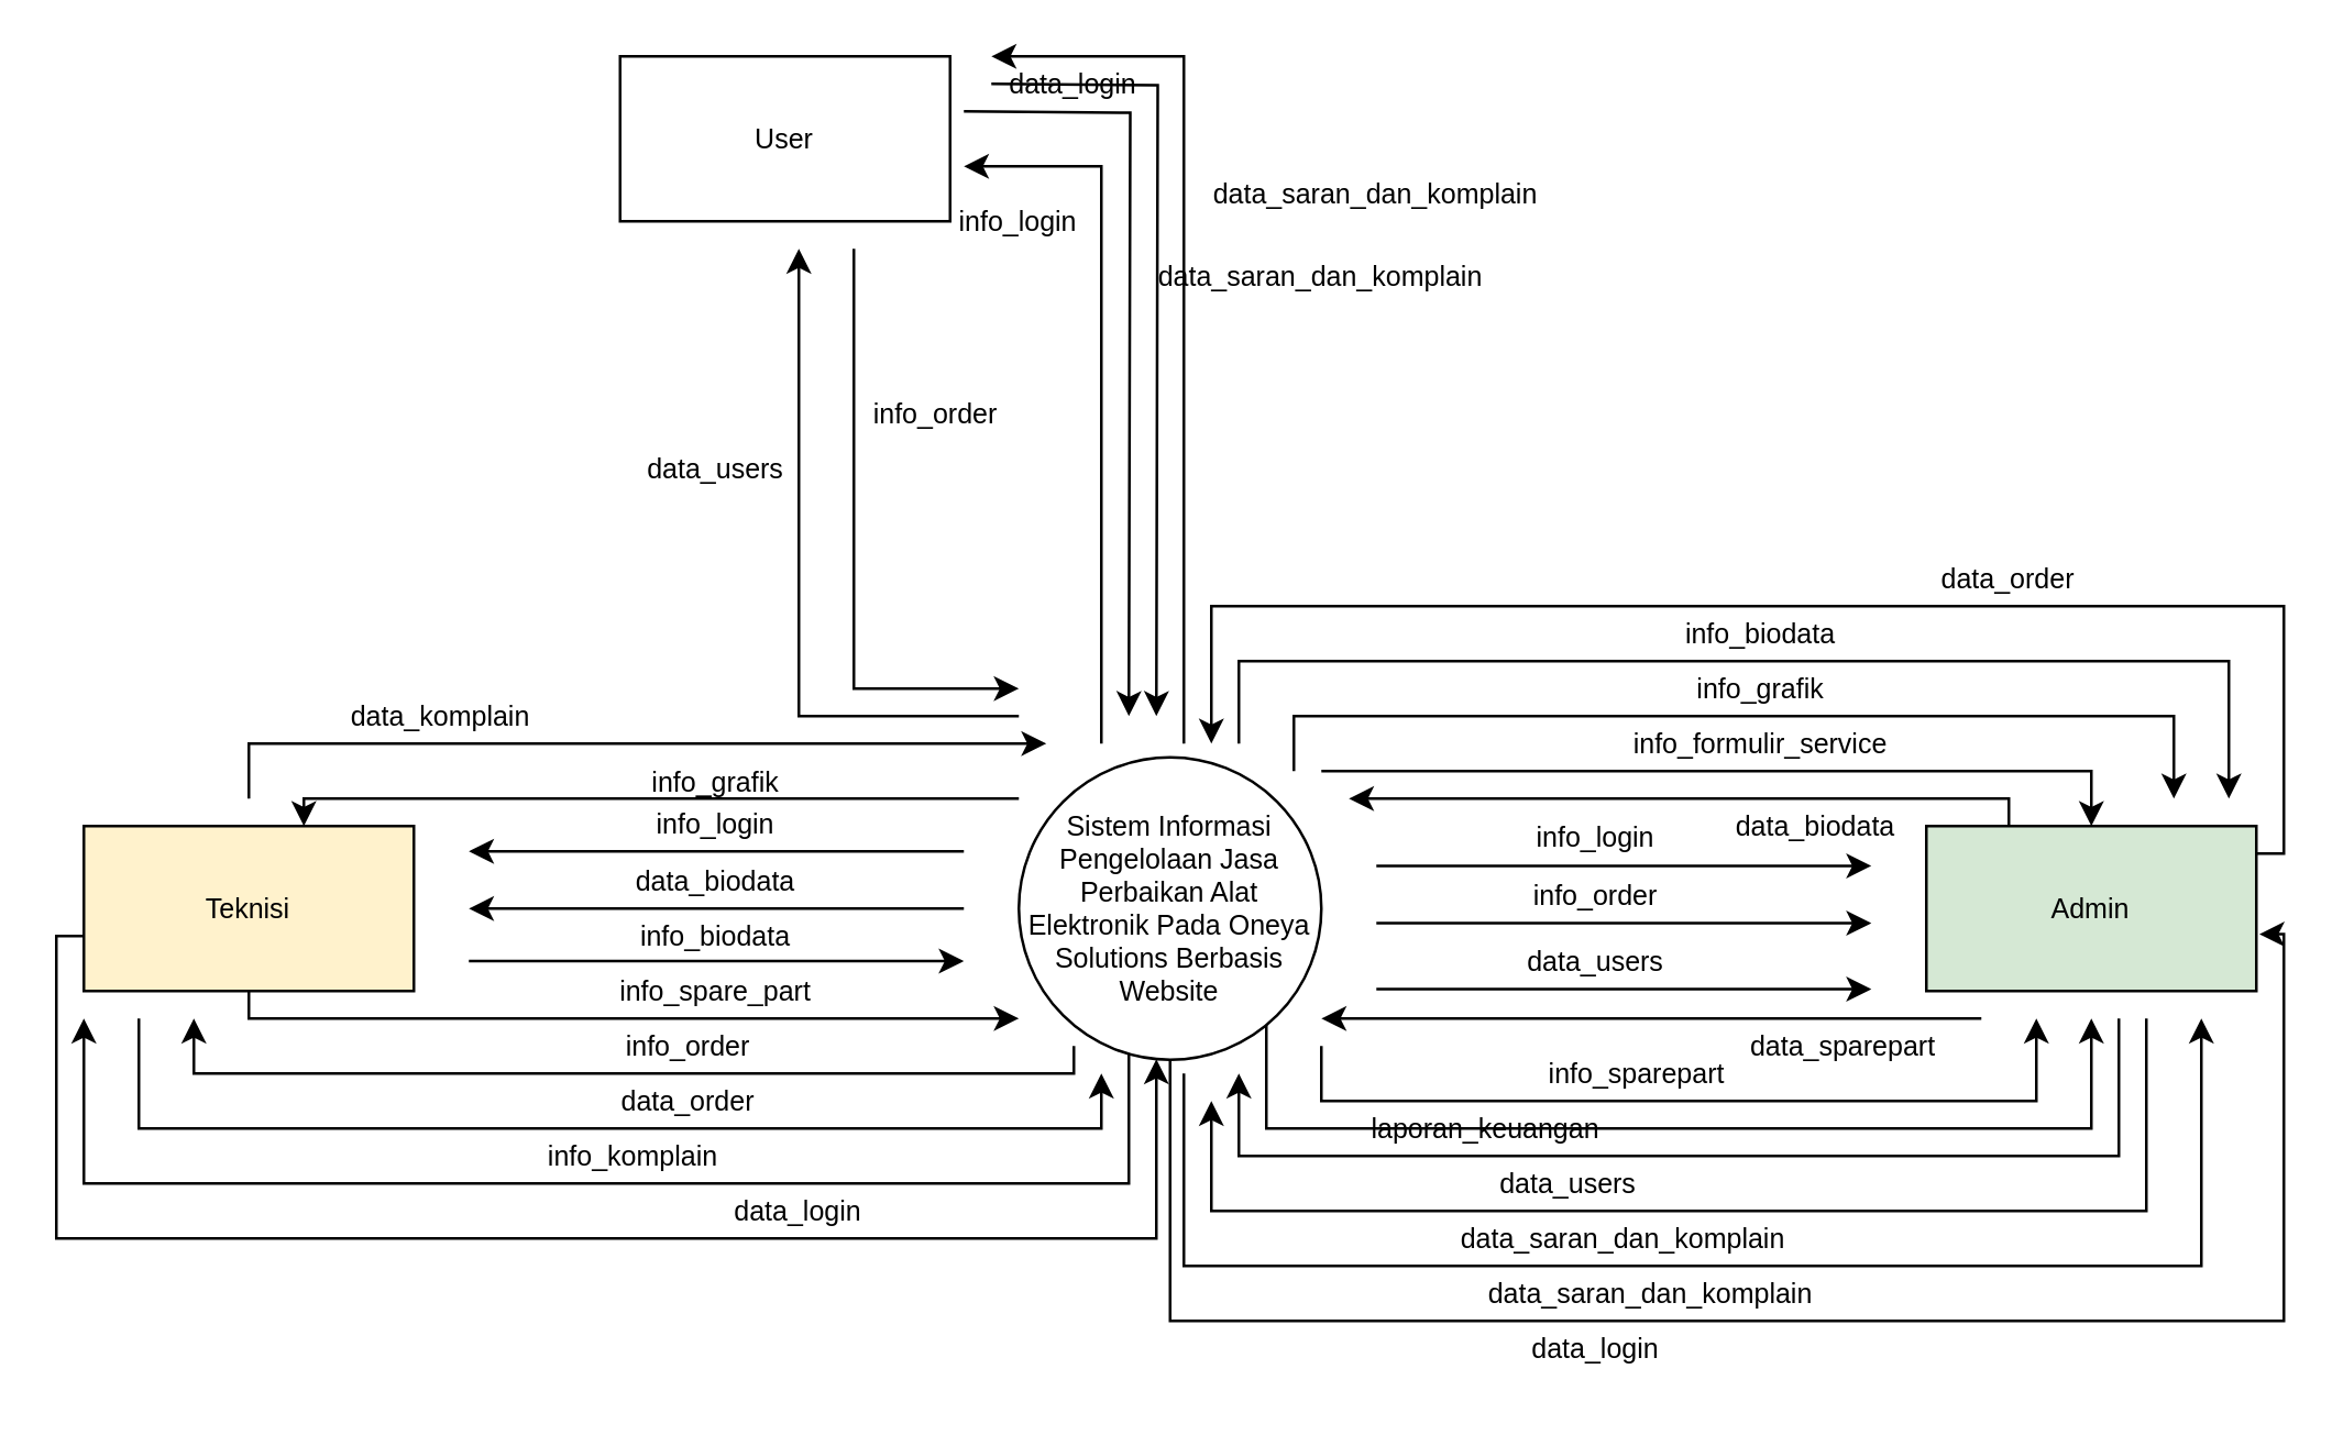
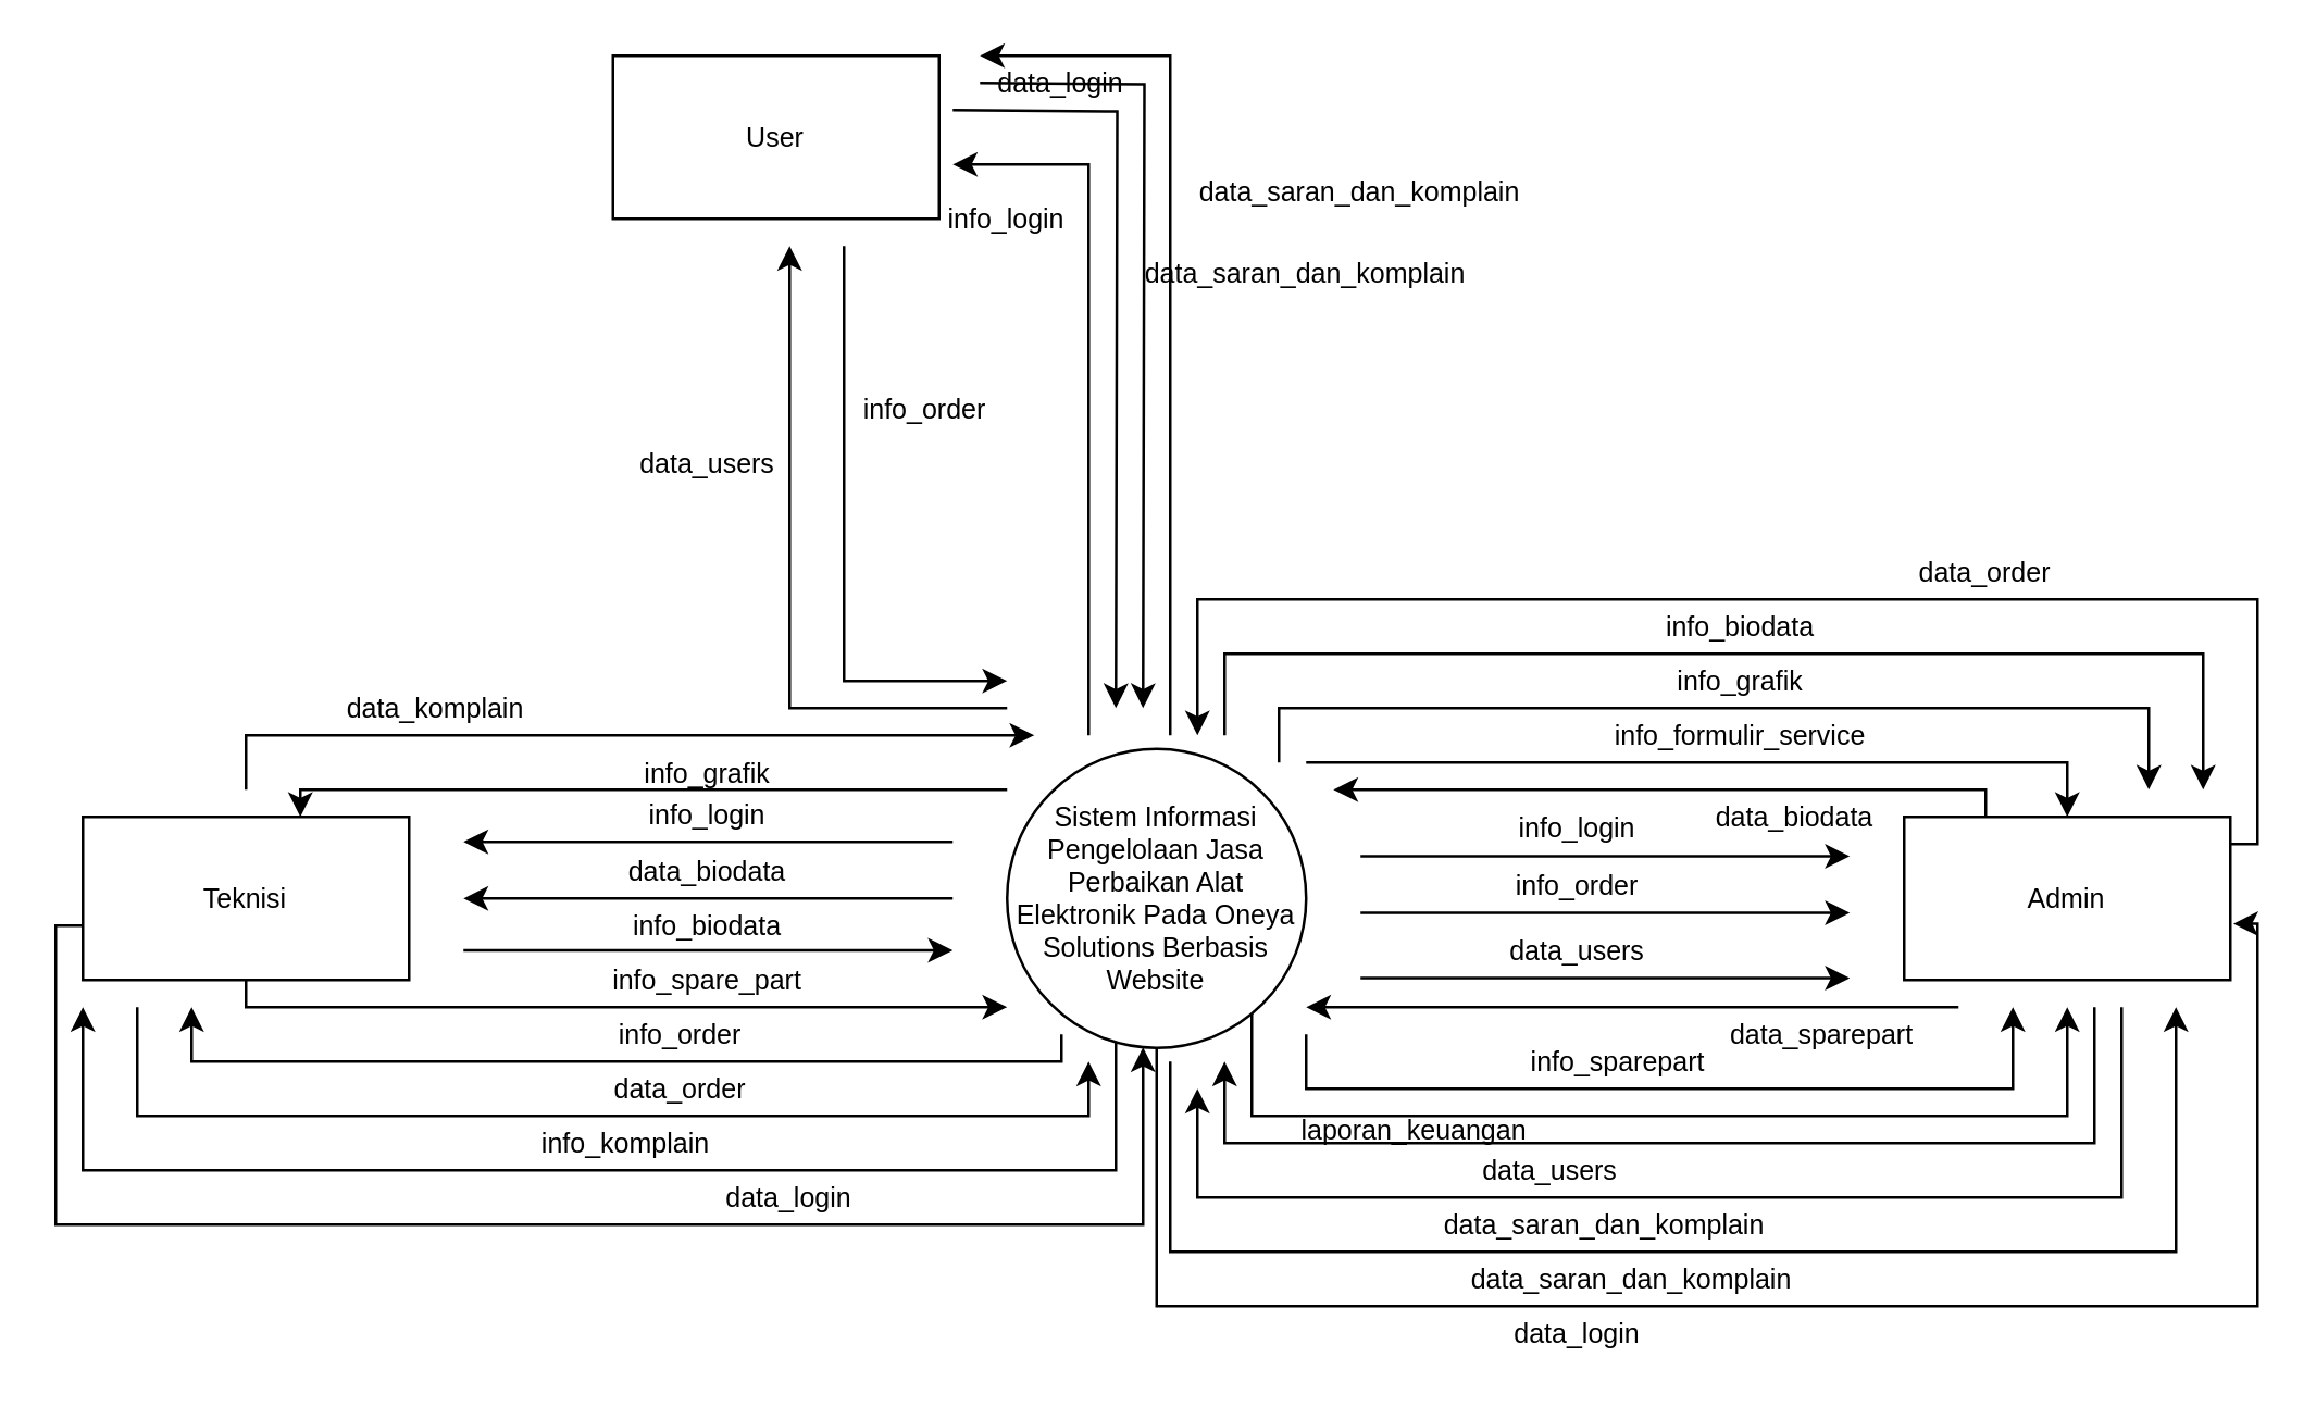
- <mxCell id="32" value="Teknisi" style="rounded=0;whiteSpace=wrap;html=1;fontSize=10;fillColor=#fff2cc;" parent="1" vertex="1"><mxGeometry x="30" y="300" width="120" height="60" as="geometry" /></mxCell>
+ <mxCell id="32" value="Teknisi" style="rounded=0;whiteSpace=wrap;html=1;fontSize=10;" parent="1" vertex="1"><mxGeometry x="30" y="300" width="120" height="60" as="geometry" /></mxCell>
- <mxCell id="27" value="Admin" style="rounded=0;whiteSpace=wrap;html=1;fontSize=10;fillColor=#d5e8d4;" parent="1" vertex="1"><mxGeometry x="700" y="300" width="120" height="60" as="geometry" /></mxCell>
+ <mxCell id="27" value="Admin" style="rounded=0;whiteSpace=wrap;html=1;fontSize=10;" parent="1" vertex="1"><mxGeometry x="700" y="300" width="120" height="60" as="geometry" /></mxCell>
- <mxCell id="67" value="laporan_keuangan" style="text;html=1;strokeColor=none;fillColor=none;align=center;verticalAlign=middle;whiteSpace=wrap;rounded=0;fontSize=10;" vertex="1" parent="1"><mxGeometry x="520" y="400" width="40" height="20" as="geometry" /></mxCell>
+ <mxCell id="67" value="laporan_keuangan" style="text;html=1;strokeColor=none;fillColor=none;align=center;verticalAlign=middle;whiteSpace=wrap;rounded=0;fontSize=10;" vertex="1" parent="1"><mxGeometry x="500" y="405" width="40" height="20" as="geometry" /></mxCell>
